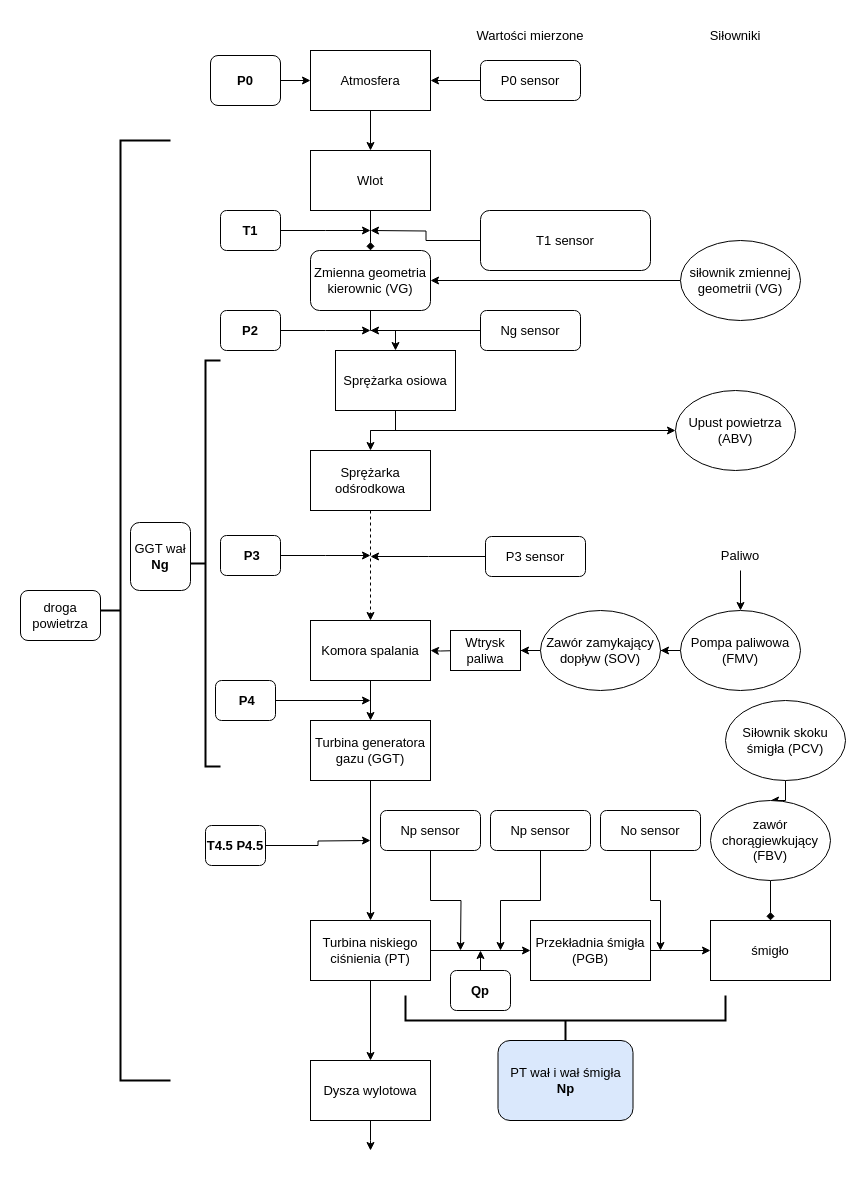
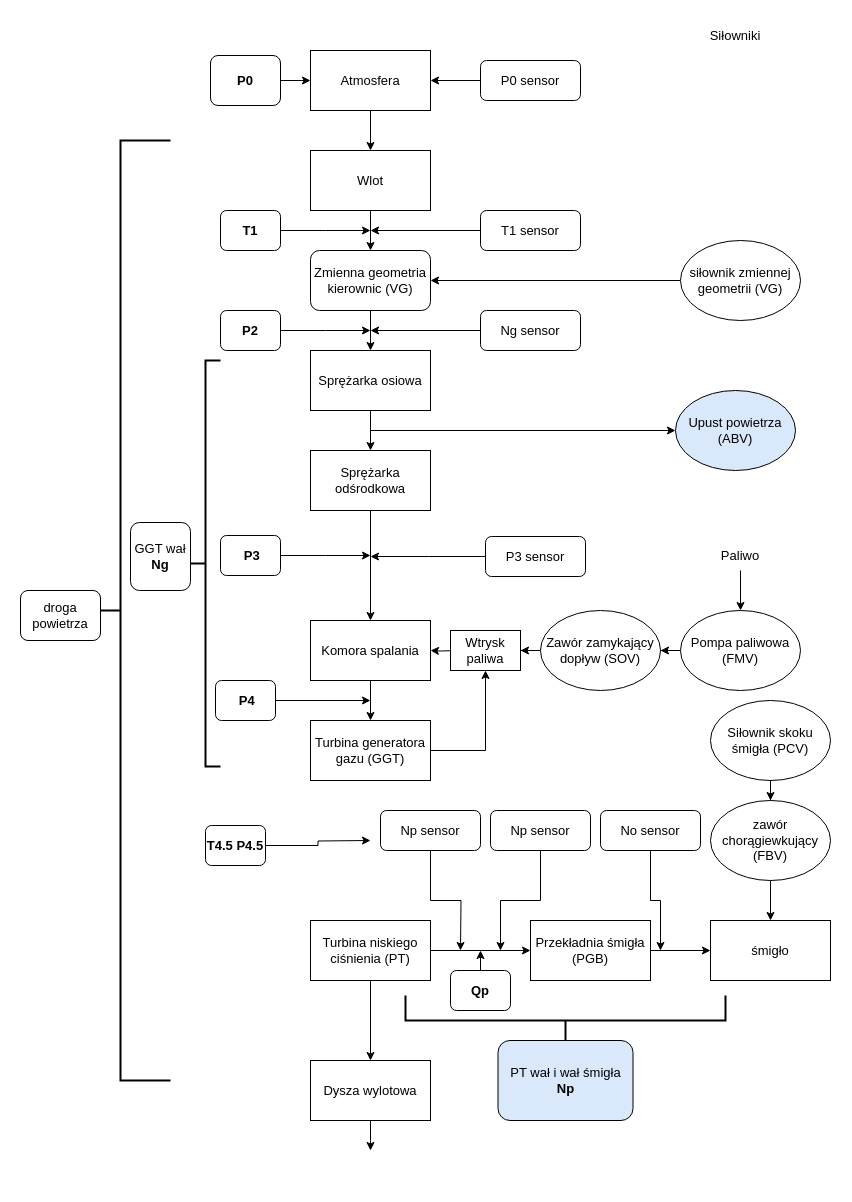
- <mxCell id="43" value="Wartości mierzone" style="text;html=1;strokeColor=none;fillColor=none;align=center;verticalAlign=middle;whiteSpace=wrap;rounded=0;fontSize=13;" parent="1" vertex="1"><mxGeometry x="440" y="20" width="180" height="30" as="geometry" /></mxCell>
- <mxCell id="45" value="T1 sensor" style="rounded=1;whiteSpace=wrap;html=1;fontSize=13;" parent="1" vertex="1"><mxGeometry x="480" y="210" width="170" height="60" as="geometry" /></mxCell>
+ <mxCell id="45" value="T1 sensor" style="rounded=1;whiteSpace=wrap;html=1;fontSize=13;" parent="1" vertex="1"><mxGeometry x="480" y="210" width="100" height="40" as="geometry" /></mxCell>
- <mxCell id="4" value="" style="edgeStyle=orthogonalEdgeStyle;rounded=0;orthogonalLoop=1;jettySize=auto;html=1;fontSize=13;endArrow=diamond;" parent="1" source="5" target="7" edge="1"><mxGeometry relative="1" as="geometry" /></mxCell>
+ <mxCell id="4" value="" style="edgeStyle=orthogonalEdgeStyle;rounded=0;orthogonalLoop=1;jettySize=auto;html=1;fontSize=13;" parent="1" source="5" target="7" edge="1"><mxGeometry relative="1" as="geometry" /></mxCell>
- <mxCell id="10" value="Sprężarka osiowa" style="whiteSpace=wrap;html=1;rounded=0;fontSize=13;" parent="1" vertex="1"><mxGeometry x="335" y="350" width="120" height="60" as="geometry" /></mxCell>
+ <mxCell id="10" value="Sprężarka osiowa" style="whiteSpace=wrap;html=1;rounded=0;fontSize=13;" parent="1" vertex="1"><mxGeometry x="310" y="350" width="120" height="60" as="geometry" /></mxCell>
- <mxCell id="47" value="Upust powietrza (ABV)" style="ellipse;whiteSpace=wrap;html=1;fontSize=13;" parent="1" vertex="1"><mxGeometry x="675" y="390" width="120" height="80" as="geometry" /></mxCell>
+ <mxCell id="47" value="Upust powietrza (ABV)" style="ellipse;whiteSpace=wrap;html=1;fontSize=13;fillColor=#dae8fc;" parent="1" vertex="1"><mxGeometry x="675" y="390" width="120" height="80" as="geometry" /></mxCell>
- <mxCell id="11" value="" style="edgeStyle=orthogonalEdgeStyle;rounded=0;orthogonalLoop=1;jettySize=auto;html=1;fontSize=13;dashed=1;" parent="1" source="12" target="14" edge="1"><mxGeometry relative="1" as="geometry" /></mxCell>
+ <mxCell id="11" value="" style="edgeStyle=orthogonalEdgeStyle;rounded=0;orthogonalLoop=1;jettySize=auto;html=1;fontSize=13;" parent="1" source="12" target="14" edge="1"><mxGeometry relative="1" as="geometry" /></mxCell>
- <mxCell id="60" value="Siłownik skoku śmigła (PCV)" style="ellipse;whiteSpace=wrap;html=1;fontSize=13;" parent="1" vertex="1"><mxGeometry x="725" y="700" width="120" height="80" as="geometry" /></mxCell>
+ <mxCell id="60" value="Siłownik skoku śmigła (PCV)" style="ellipse;whiteSpace=wrap;html=1;fontSize=13;" parent="1" vertex="1"><mxGeometry x="710" y="700" width="120" height="80" as="geometry" /></mxCell>
- <mxCell id="15" value="" style="edgeStyle=orthogonalEdgeStyle;rounded=0;orthogonalLoop=1;jettySize=auto;html=1;fontSize=13;" parent="1" source="16" target="19" edge="1"><mxGeometry relative="1" as="geometry" /></mxCell>
+ <mxCell id="15" value="" style="edgeStyle=orthogonalEdgeStyle;rounded=0;orthogonalLoop=1;jettySize=auto;html=1;fontSize=13;" parent="1" source="16" target="58" edge="1"><mxGeometry relative="1" as="geometry" /></mxCell>
- <mxCell id="65" style="edgeStyle=orthogonalEdgeStyle;rounded=0;orthogonalLoop=1;jettySize=auto;html=1;entryX=0.5;entryY=0;entryDx=0;entryDy=0;endArrow=diamond;" edge="1" parent="1" source="66" target="25"><mxGeometry relative="1" as="geometry" /></mxCell>
+ <mxCell id="65" style="edgeStyle=orthogonalEdgeStyle;rounded=0;orthogonalLoop=1;jettySize=auto;html=1;entryX=0.5;entryY=0;entryDx=0;entryDy=0;" edge="1" parent="1" source="66" target="25"><mxGeometry relative="1" as="geometry" /></mxCell>
